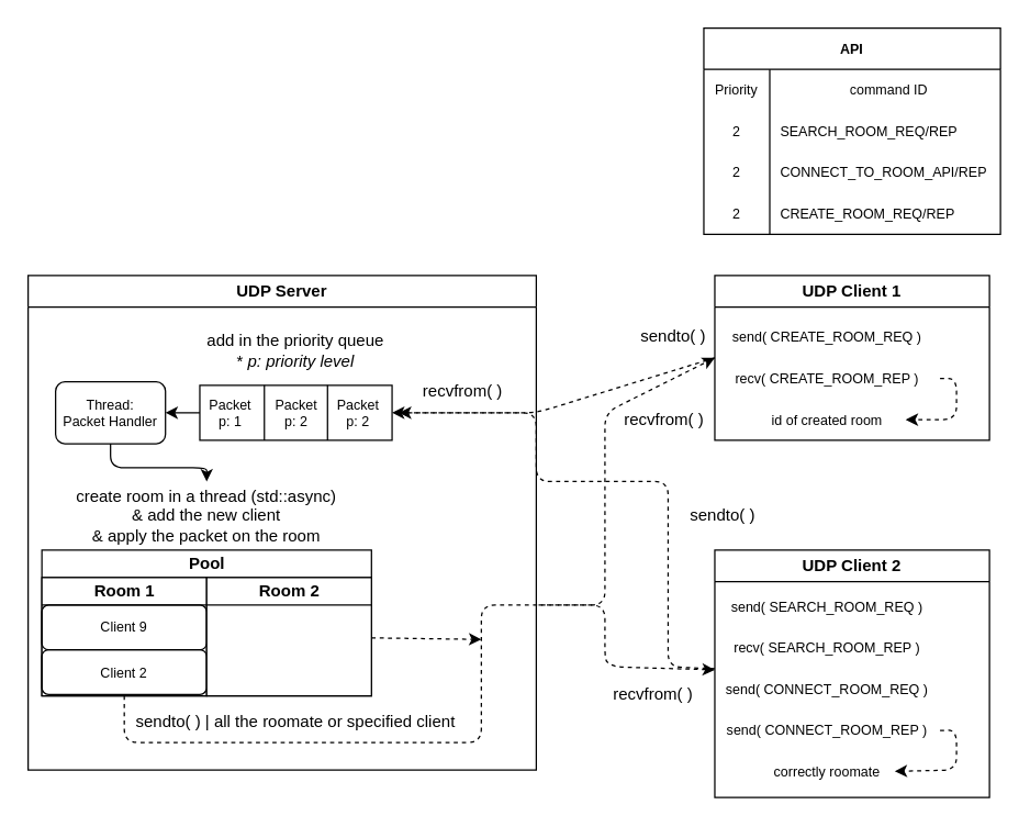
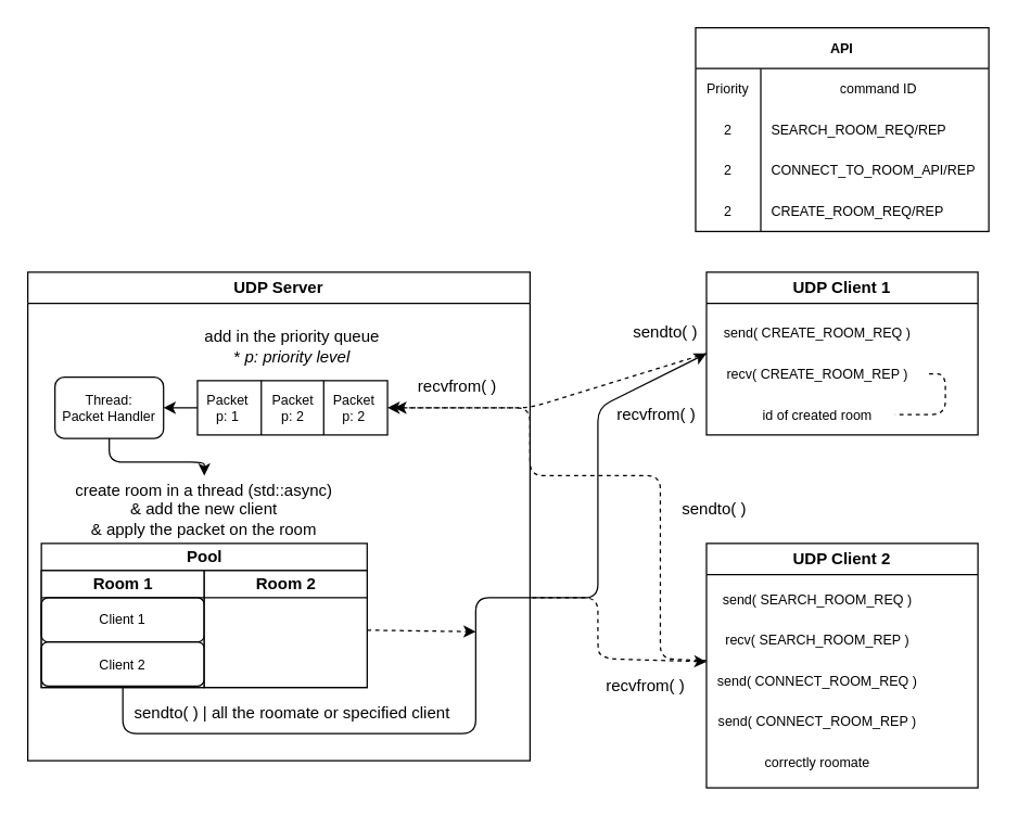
- <mxCell id="21" style="edgeStyle=none;html=1;entryX=1;entryY=0.5;entryDx=0;entryDy=0;dashed=1;fontSize=10;startArrow=none;startFill=0;endArrow=classic;endFill=1;exitX=1;exitY=0.5;exitDx=0;exitDy=0;" edge="1" parent="19" source="22" target="23"><mxGeometry relative="1" as="geometry"><Array as="points"><mxPoint x="176" y="75" /><mxPoint x="176" y="105" /></Array></mxGeometry></mxCell>
+ <mxCell id="21" style="edgeStyle=none;html=1;entryX=1;entryY=0.5;entryDx=0;entryDy=0;dashed=1;fontSize=10;startArrow=none;startFill=0;endArrow=none;endFill=1;exitX=1;exitY=0.5;exitDx=0;exitDy=0;" edge="1" parent="19" source="22" target="23"><mxGeometry relative="1" as="geometry"><Array as="points"><mxPoint x="176" y="75" /><mxPoint x="176" y="105" /></Array></mxGeometry></mxCell>
- <mxCell id="7" value="Client 9" style="rounded=1;whiteSpace=wrap;html=1;fillStyle=auto;fontSize=10;fillColor=none;gradientColor=none;" vertex="1" parent="6"><mxGeometry y="20" width="120" height="32.5" as="geometry" /></mxCell>
+ <mxCell id="7" value="Client 1" style="rounded=1;whiteSpace=wrap;html=1;fillStyle=auto;fontSize=10;fillColor=none;gradientColor=none;" vertex="1" parent="6"><mxGeometry y="20" width="120" height="32.5" as="geometry" /></mxCell>
- <mxCell id="36" style="edgeStyle=none;html=1;fontSize=10;startArrow=none;startFill=0;endArrow=classic;endFill=1;entryX=0;entryY=0.5;entryDx=0;entryDy=0;dashed=1;" edge="1" parent="1" source="6" target="19"><mxGeometry relative="1" as="geometry"><mxPoint x="350" y="440" as="targetPoint" /><Array as="points"><mxPoint x="90" y="540" /><mxPoint x="350" y="540" /><mxPoint x="350" y="440" /><mxPoint x="440" y="440" /><mxPoint x="440" y="300" /></Array></mxGeometry></mxCell>
+ <mxCell id="36" style="edgeStyle=none;html=1;fontSize=10;startArrow=none;startFill=0;endArrow=classic;endFill=1;entryX=0;entryY=0.5;entryDx=0;entryDy=0;dashed=0;" edge="1" parent="1" source="6" target="19"><mxGeometry relative="1" as="geometry"><mxPoint x="350" y="440" as="targetPoint" /><Array as="points"><mxPoint x="90" y="540" /><mxPoint x="350" y="540" /><mxPoint x="350" y="440" /><mxPoint x="440" y="440" /><mxPoint x="440" y="300" /></Array></mxGeometry></mxCell>
- <mxCell id="32" style="edgeStyle=none;html=1;exitX=1;exitY=0.5;exitDx=0;exitDy=0;dashed=1;fontSize=10;startArrow=none;startFill=0;endArrow=classic;endFill=1;entryX=1;entryY=0.5;entryDx=0;entryDy=0;" edge="1" parent="26" source="30" target="31"><mxGeometry relative="1" as="geometry"><mxPoint x="156" y="160" as="targetPoint" /><Array as="points"><mxPoint x="176" y="131" /><mxPoint x="176" y="160" /></Array></mxGeometry></mxCell>
